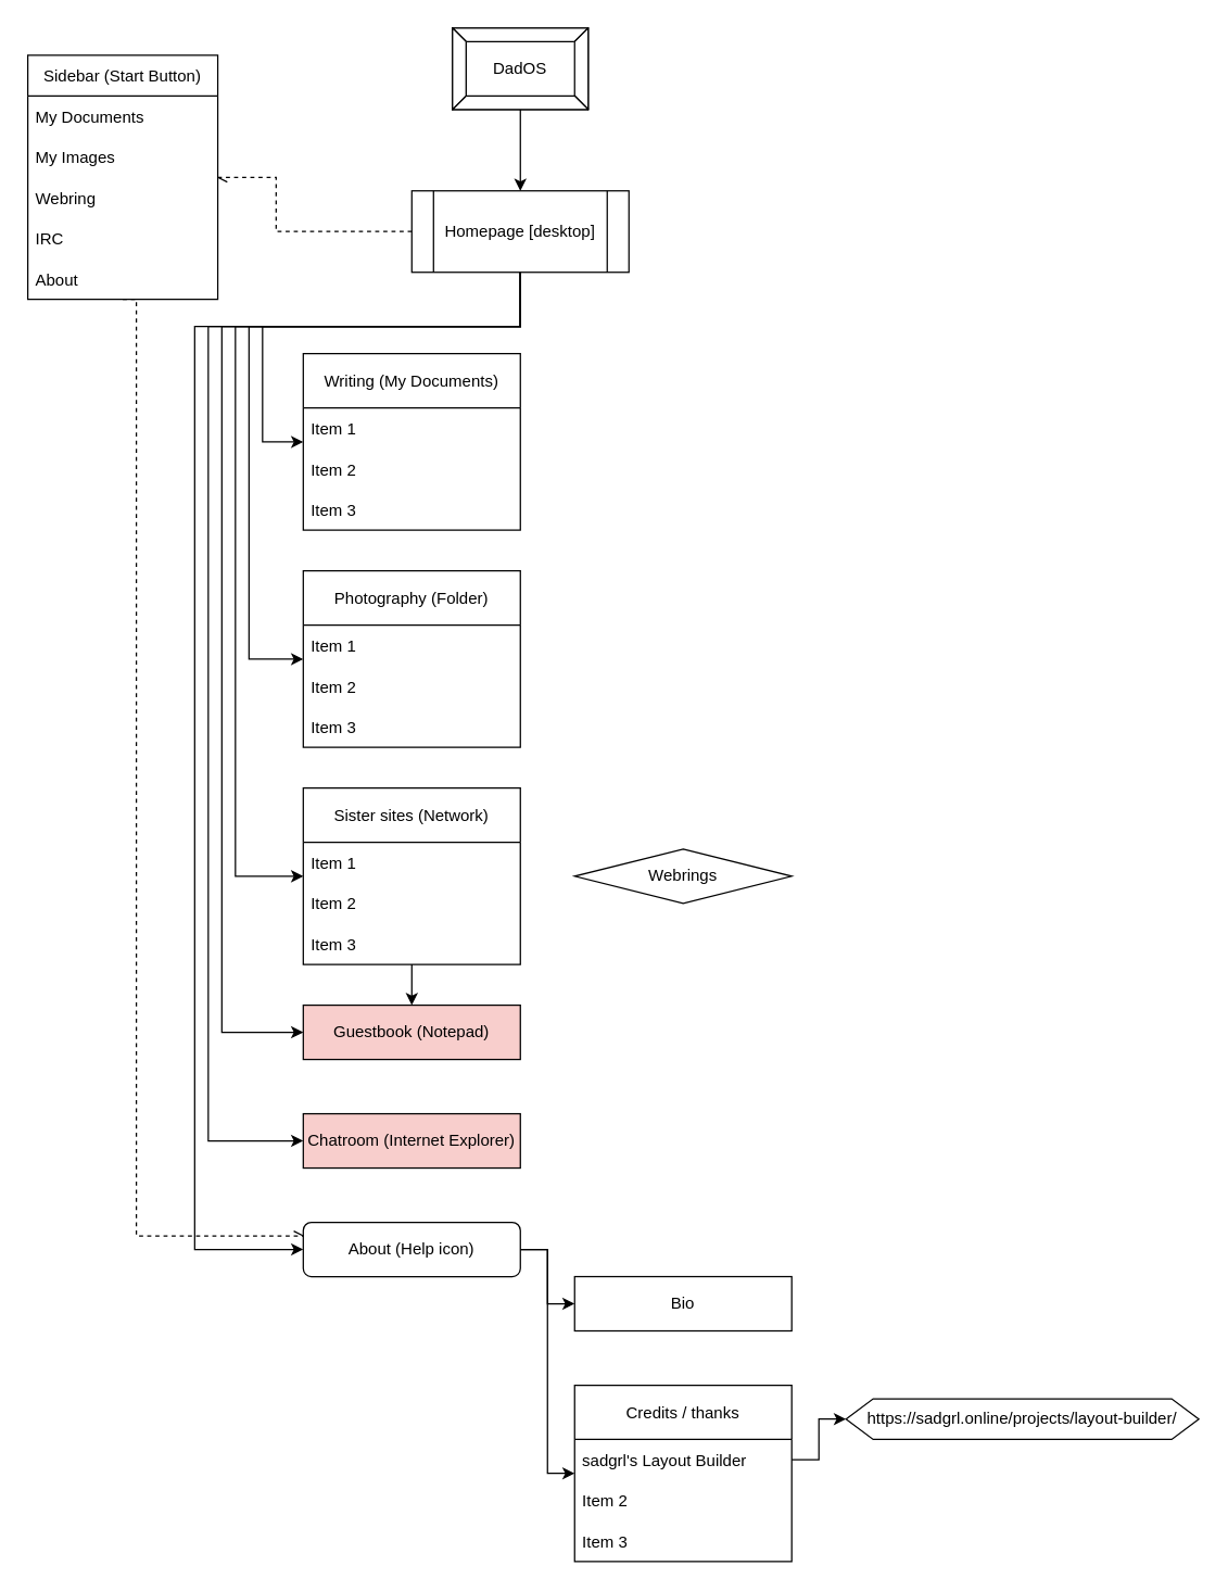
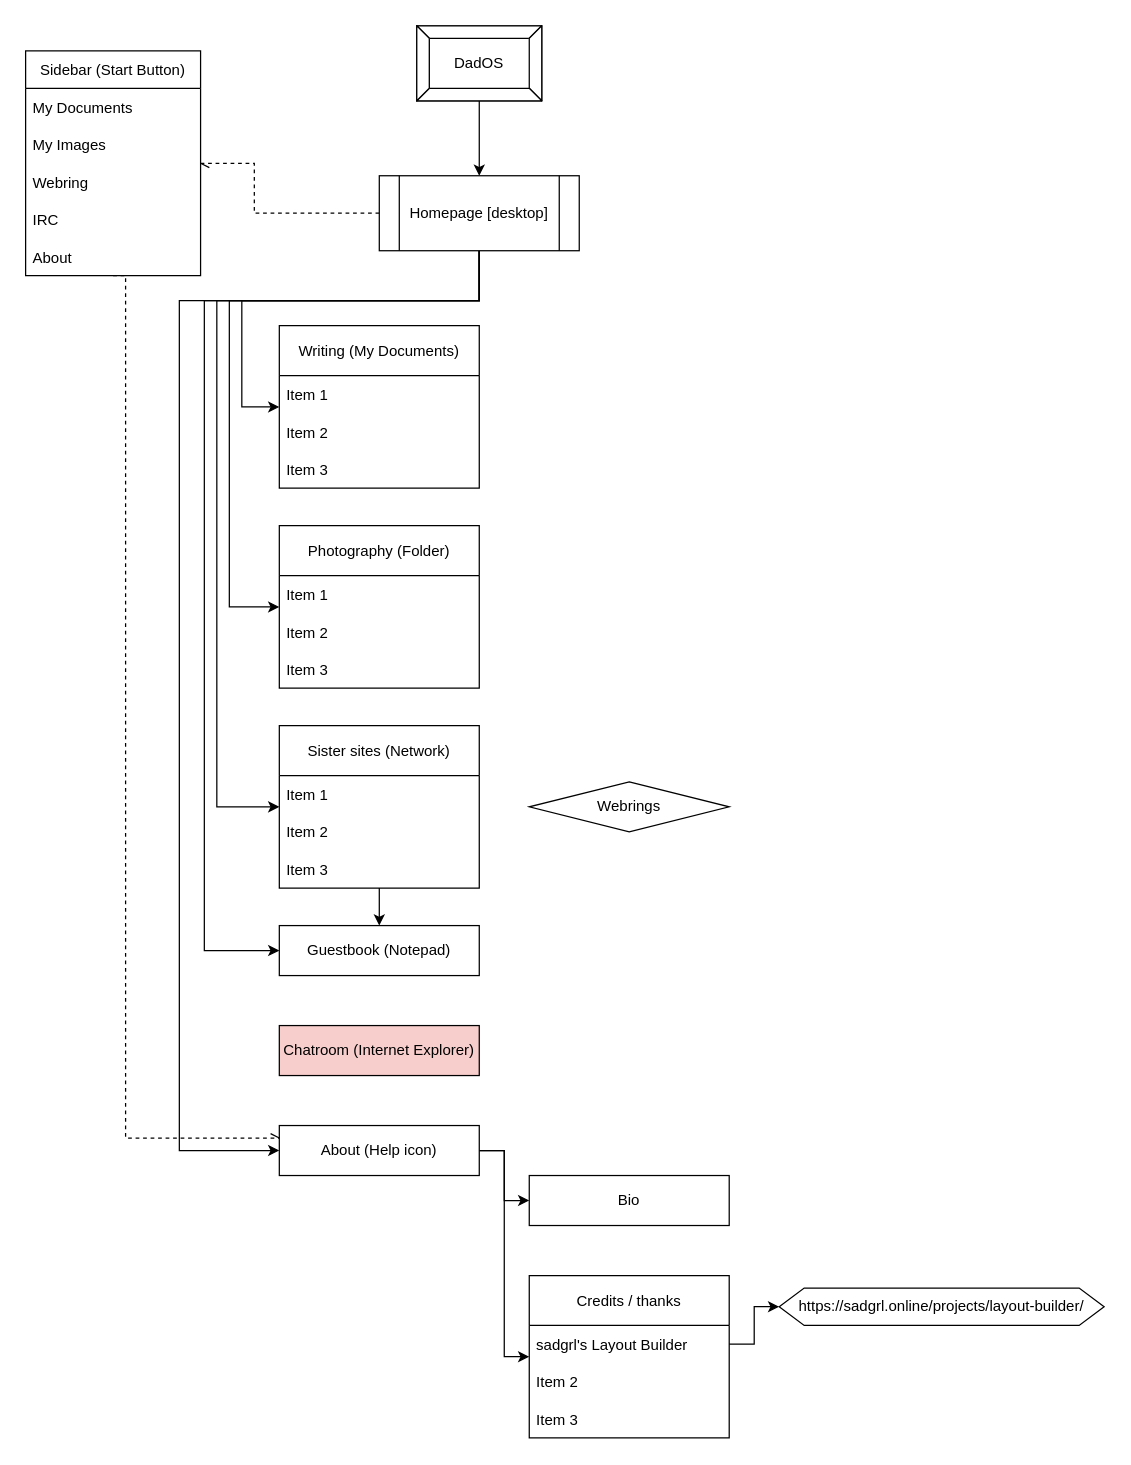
- <mxCell id="8" style="edgeStyle=orthogonalEdgeStyle;rounded=0;orthogonalLoop=1;jettySize=auto;html=1;entryX=0;entryY=0.5;entryDx=0;entryDy=0;" edge="1" parent="1" source="9" target="36"><mxGeometry relative="1" as="geometry"><Array as="points"><mxPoint x="383" y="240" /><mxPoint x="153" y="240" /><mxPoint x="153" y="840" /></Array></mxGeometry></mxCell>
- <mxCell id="18" value="Guestbook (Notepad)" style="rounded=0;whiteSpace=wrap;html=1;fillColor=#f8cecc;" vertex="1" parent="1"><mxGeometry x="223" y="740" width="160" height="40" as="geometry" /></mxCell>
+ <mxCell id="18" value="Guestbook (Notepad)" style="rounded=0;whiteSpace=wrap;html=1;" vertex="1" parent="1"><mxGeometry x="223" y="740" width="160" height="40" as="geometry" /></mxCell>
- <mxCell id="32" value="About (Help icon)" style="whiteSpace=wrap;html=1;rounded=1;" vertex="1" parent="1"><mxGeometry x="223" y="900" width="160" height="40" as="geometry" /></mxCell>
+ <mxCell id="32" value="About (Help icon)" style="rounded=0;whiteSpace=wrap;html=1;" vertex="1" parent="1"><mxGeometry x="223" y="900" width="160" height="40" as="geometry" /></mxCell>
